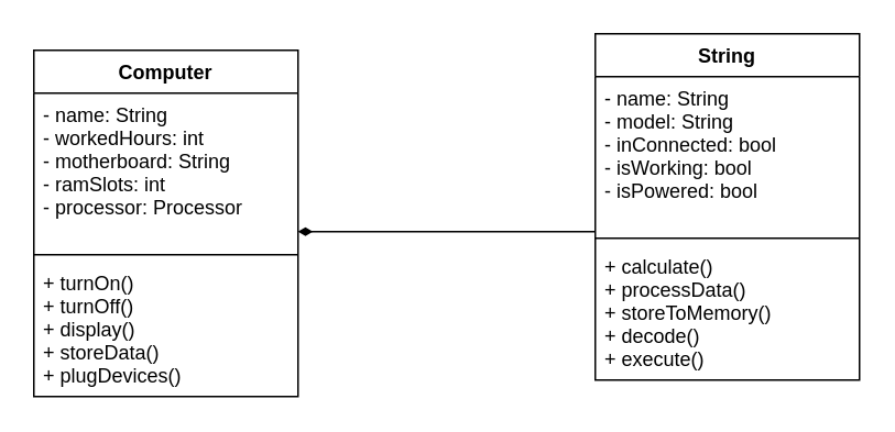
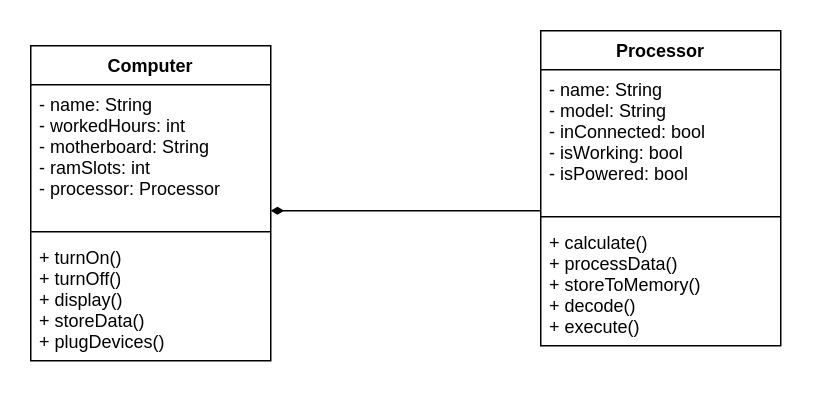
- <mxCell id="6" value="String" style="swimlane;fontStyle=1;align=center;verticalAlign=top;childLayout=stackLayout;horizontal=1;startSize=26;horizontalStack=0;resizeParent=1;resizeParentMax=0;resizeLast=0;collapsible=1;marginBottom=0;" parent="1" vertex="1"><mxGeometry x="360" y="20" width="160" height="210" as="geometry" /></mxCell>
+ <mxCell id="6" value="Processor" style="swimlane;fontStyle=1;align=center;verticalAlign=top;childLayout=stackLayout;horizontal=1;startSize=26;horizontalStack=0;resizeParent=1;resizeParentMax=0;resizeLast=0;collapsible=1;marginBottom=0;" parent="1" vertex="1"><mxGeometry x="360" y="20" width="160" height="210" as="geometry" /></mxCell>
